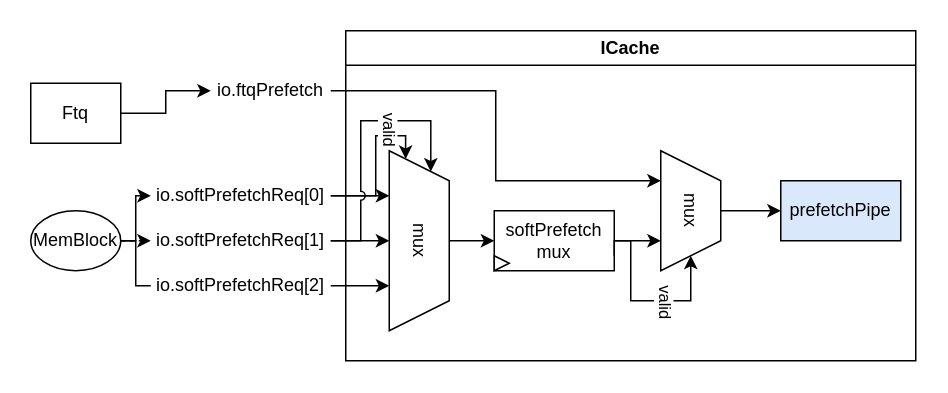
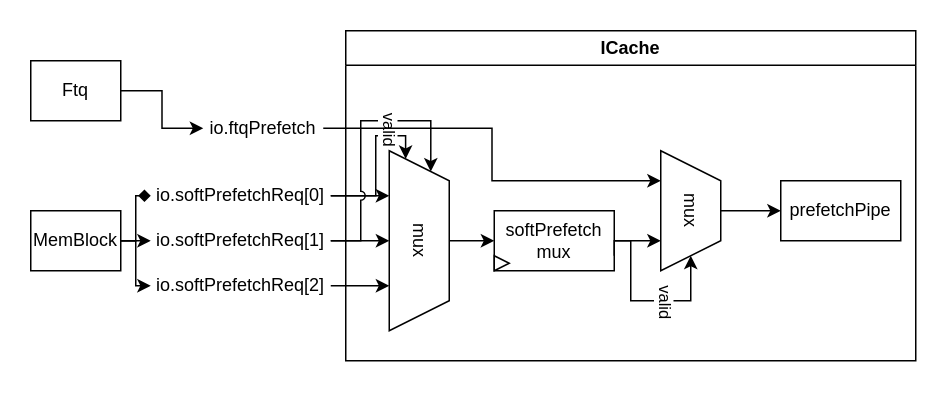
- <mxCell id="12" value="io.ftqPrefetch" style="text;html=1;align=center;verticalAlign=middle;whiteSpace=wrap;rounded=0;" vertex="1" parent="1"><mxGeometry x="140" y="45" width="80" height="30" as="geometry" /></mxCell>
+ <mxCell id="12" value="io.ftqPrefetch" style="text;html=1;align=center;verticalAlign=middle;whiteSpace=wrap;rounded=0;" vertex="1" parent="1"><mxGeometry x="135" y="70" width="80" height="30" as="geometry" /></mxCell>
- <mxCell id="26" value="Ftq" style="rounded=0;whiteSpace=wrap;html=1;" vertex="1" parent="1"><mxGeometry x="20" y="55" width="60" height="40" as="geometry" /></mxCell>
+ <mxCell id="26" value="Ftq" style="rounded=0;whiteSpace=wrap;html=1;" vertex="1" parent="1"><mxGeometry x="20" y="40" width="60" height="40" as="geometry" /></mxCell>
- <mxCell id="27" style="edgeStyle=orthogonalEdgeStyle;rounded=0;orthogonalLoop=1;jettySize=auto;html=1;exitX=1;exitY=0.5;exitDx=0;exitDy=0;entryX=0;entryY=0.5;entryDx=0;entryDy=0;" edge="1" parent="1" source="30" target="5"><mxGeometry relative="1" as="geometry"><Array as="points"><mxPoint x="90" y="160" /><mxPoint x="90" y="130" /></Array></mxGeometry></mxCell>
+ <mxCell id="27" style="edgeStyle=orthogonalEdgeStyle;rounded=0;orthogonalLoop=1;jettySize=auto;html=1;exitX=1;exitY=0.5;exitDx=0;exitDy=0;entryX=0;entryY=0.5;entryDx=0;entryDy=0;endArrow=diamond;" edge="1" parent="1" source="30" target="5"><mxGeometry relative="1" as="geometry"><Array as="points"><mxPoint x="90" y="160" /><mxPoint x="90" y="130" /></Array></mxGeometry></mxCell>
- <mxCell id="14" value="prefetchPipe" style="rounded=0;whiteSpace=wrap;html=1;rotation=0;fillColor=#dae8fc;" vertex="1" parent="13"><mxGeometry x="290" y="100" width="80" height="40" as="geometry" /></mxCell>
+ <mxCell id="14" value="prefetchPipe" style="rounded=0;whiteSpace=wrap;html=1;rotation=0;" vertex="1" parent="13"><mxGeometry x="290" y="100" width="80" height="40" as="geometry" /></mxCell>
- <mxCell id="30" value="MemBlock" style="ellipse;whiteSpace=wrap;html=1;" vertex="1" parent="1"><mxGeometry x="20" y="140" width="60" height="40" as="geometry" /></mxCell>
+ <mxCell id="30" value="MemBlock" style="rounded=0;whiteSpace=wrap;html=1;" vertex="1" parent="1"><mxGeometry x="20" y="140" width="60" height="40" as="geometry" /></mxCell>
- <mxCell id="28" style="edgeStyle=orthogonalEdgeStyle;rounded=0;orthogonalLoop=1;jettySize=auto;html=1;exitX=1;exitY=0.5;exitDx=0;exitDy=0;entryX=0;entryY=0.5;entryDx=0;entryDy=0;dashed=1;" edge="1" parent="1" source="30" target="9"><mxGeometry relative="1" as="geometry" /></mxCell>
+ <mxCell id="28" style="edgeStyle=orthogonalEdgeStyle;rounded=0;orthogonalLoop=1;jettySize=auto;html=1;exitX=1;exitY=0.5;exitDx=0;exitDy=0;entryX=0;entryY=0.5;entryDx=0;entryDy=0;" edge="1" parent="1" source="30" target="9"><mxGeometry relative="1" as="geometry" /></mxCell>
- <mxCell id="29" style="edgeStyle=orthogonalEdgeStyle;rounded=0;orthogonalLoop=1;jettySize=auto;html=1;exitX=1;exitY=0.5;exitDx=0;exitDy=0;entryX=0;entryY=0.5;entryDx=0;entryDy=0;endArrow=none;" edge="1" parent="1" source="30" target="10"><mxGeometry relative="1" as="geometry"><Array as="points"><mxPoint x="90" y="160" /><mxPoint x="90" y="190" /></Array></mxGeometry></mxCell>
+ <mxCell id="29" style="edgeStyle=orthogonalEdgeStyle;rounded=0;orthogonalLoop=1;jettySize=auto;html=1;exitX=1;exitY=0.5;exitDx=0;exitDy=0;entryX=0;entryY=0.5;entryDx=0;entryDy=0;" edge="1" parent="1" source="30" target="10"><mxGeometry relative="1" as="geometry"><Array as="points"><mxPoint x="90" y="160" /><mxPoint x="90" y="190" /></Array></mxGeometry></mxCell>
